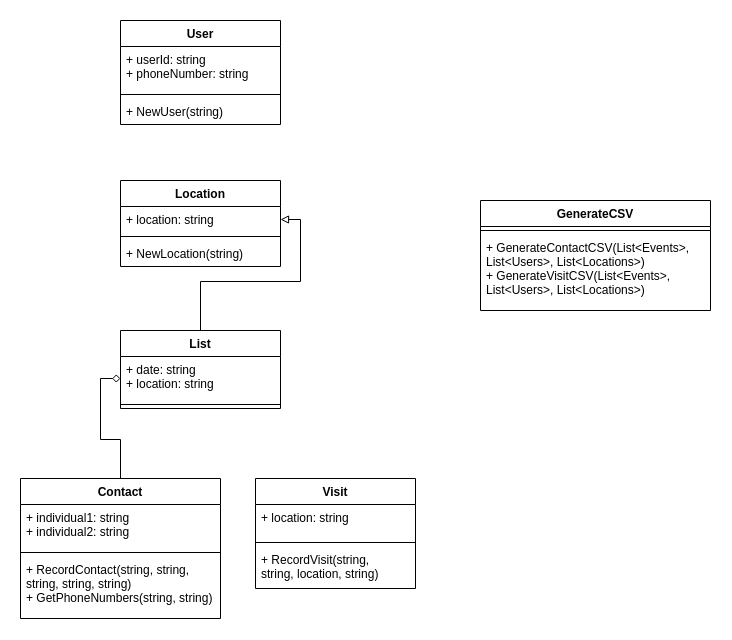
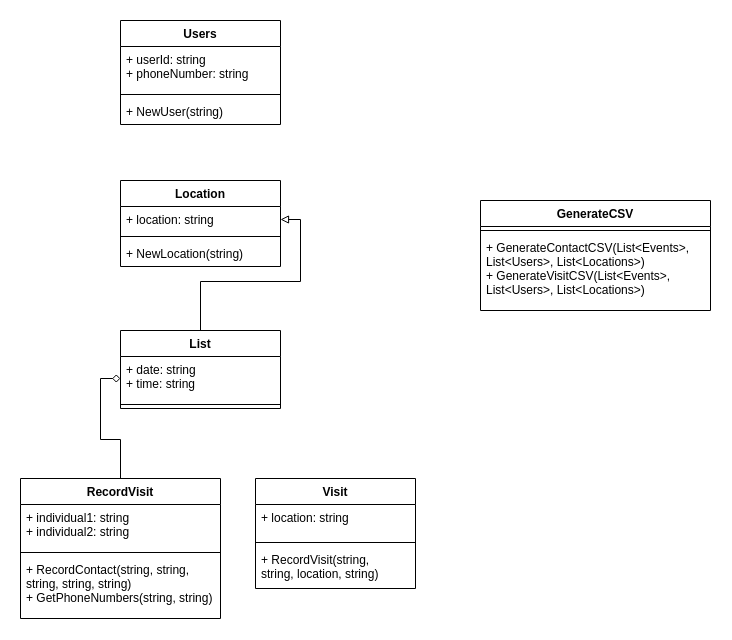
- <mxCell id="2" value="User&#10;" style="swimlane;fontStyle=1;align=center;verticalAlign=top;childLayout=stackLayout;horizontal=1;startSize=26;horizontalStack=0;resizeParent=1;resizeParentMax=0;resizeLast=0;collapsible=1;marginBottom=0;" parent="1" vertex="1"><mxGeometry x="120" y="20" width="160" height="104" as="geometry" /></mxCell>
+ <mxCell id="2" value="Users&#10;" style="swimlane;fontStyle=1;align=center;verticalAlign=top;childLayout=stackLayout;horizontal=1;startSize=26;horizontalStack=0;resizeParent=1;resizeParentMax=0;resizeLast=0;collapsible=1;marginBottom=0;" parent="1" vertex="1"><mxGeometry x="120" y="20" width="160" height="104" as="geometry" /></mxCell>
- <mxCell id="21" value="+ date: string&#10;+ location: string" style="text;strokeColor=none;fillColor=none;align=left;verticalAlign=top;spacingLeft=4;spacingRight=4;overflow=hidden;rotatable=0;points=[[0,0.5],[1,0.5]];portConstraint=eastwest;" parent="20" vertex="1"><mxGeometry y="26" width="160" height="44" as="geometry" /></mxCell>
+ <mxCell id="21" value="+ date: string&#10;+ time: string" style="text;strokeColor=none;fillColor=none;align=left;verticalAlign=top;spacingLeft=4;spacingRight=4;overflow=hidden;rotatable=0;points=[[0,0.5],[1,0.5]];portConstraint=eastwest;" parent="20" vertex="1"><mxGeometry y="26" width="160" height="44" as="geometry" /></mxCell>
- <mxCell id="11" value="Contact" style="swimlane;fontStyle=1;align=center;verticalAlign=top;childLayout=stackLayout;horizontal=1;startSize=26;horizontalStack=0;resizeParent=1;resizeParentMax=0;resizeLast=0;collapsible=1;marginBottom=0;" parent="1" vertex="1"><mxGeometry x="20" y="478" width="200" height="140" as="geometry" /></mxCell>
+ <mxCell id="11" value="RecordVisit" style="swimlane;fontStyle=1;align=center;verticalAlign=top;childLayout=stackLayout;horizontal=1;startSize=26;horizontalStack=0;resizeParent=1;resizeParentMax=0;resizeLast=0;collapsible=1;marginBottom=0;" parent="1" vertex="1"><mxGeometry x="20" y="478" width="200" height="140" as="geometry" /></mxCell>
